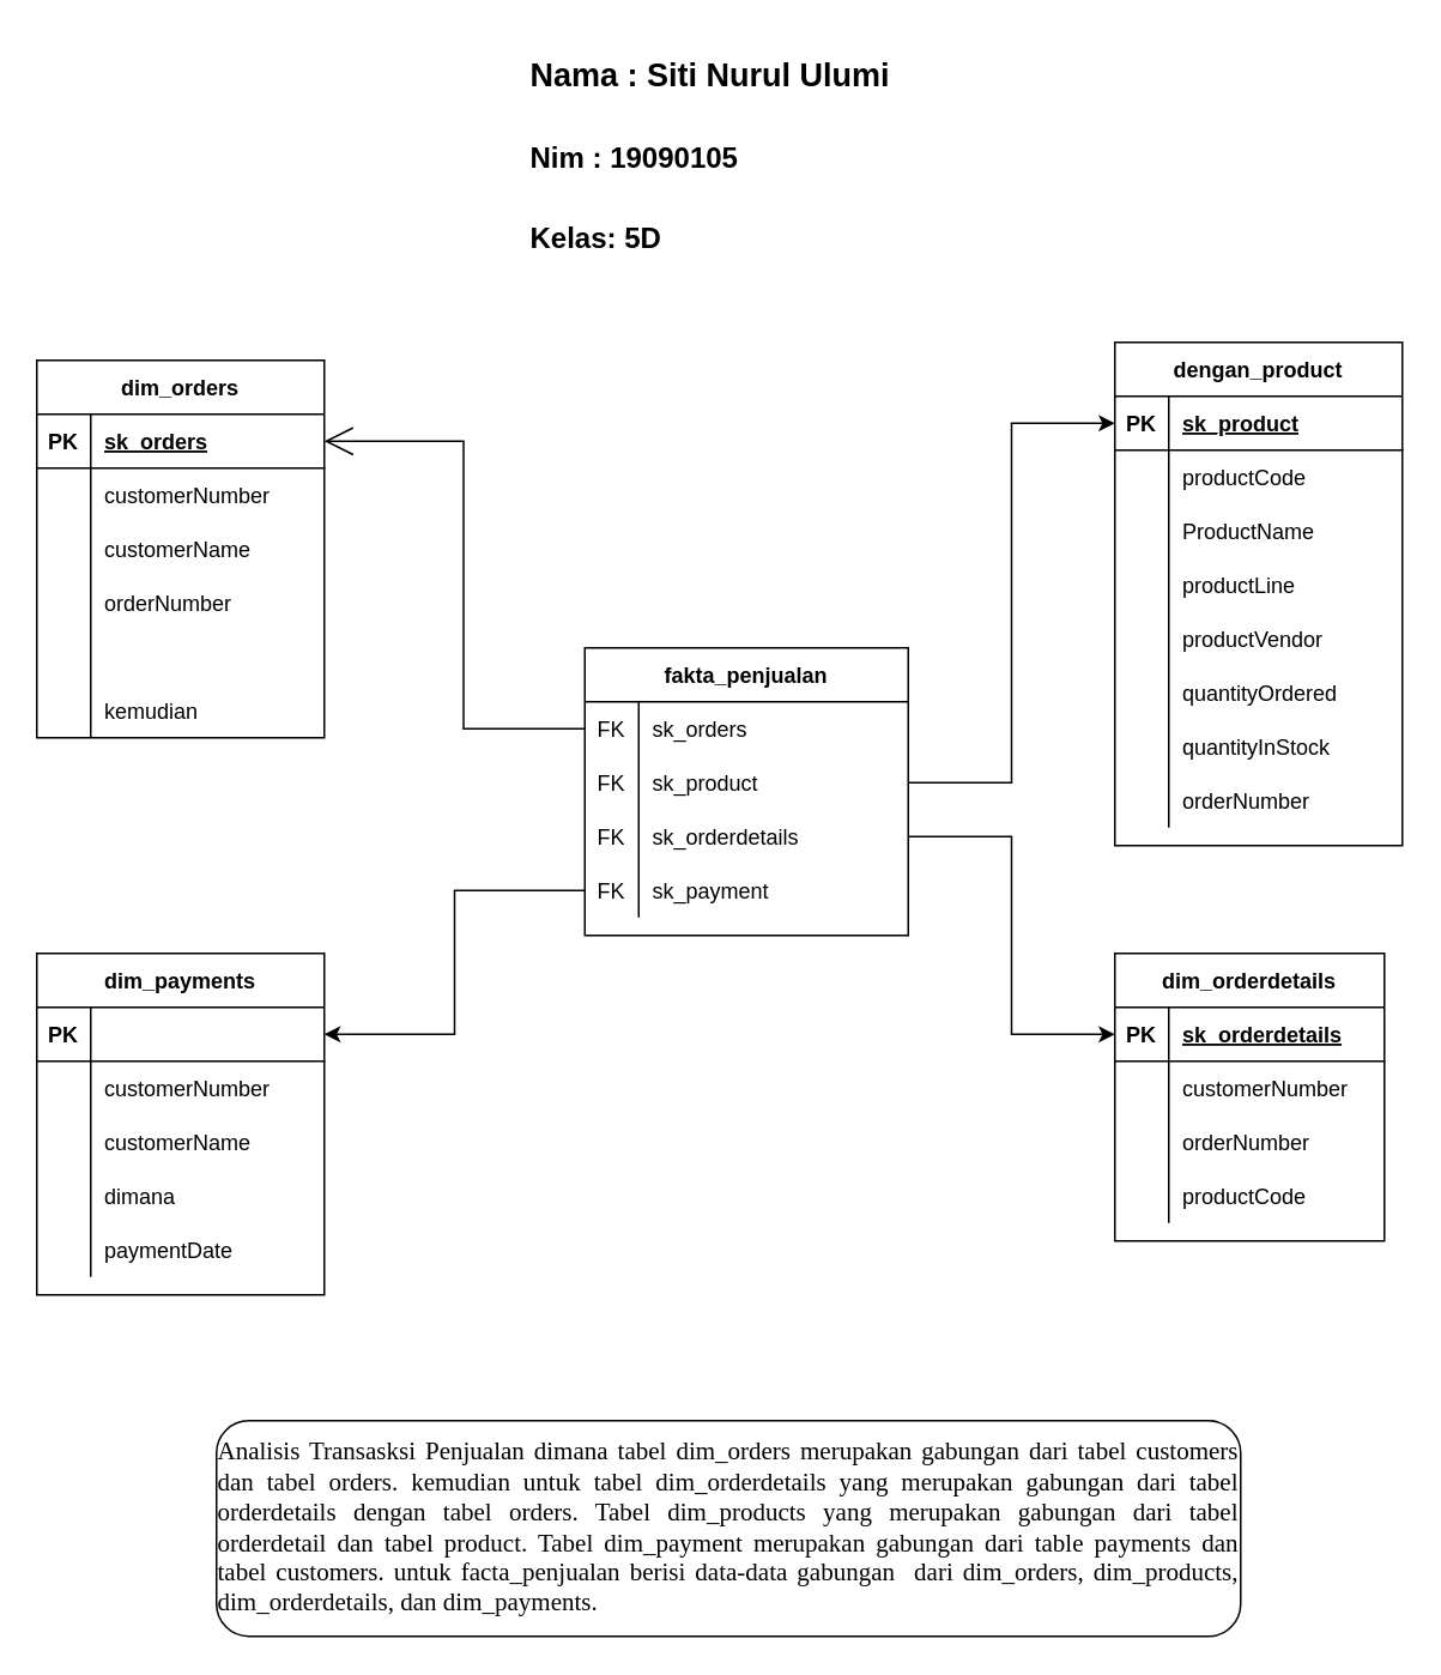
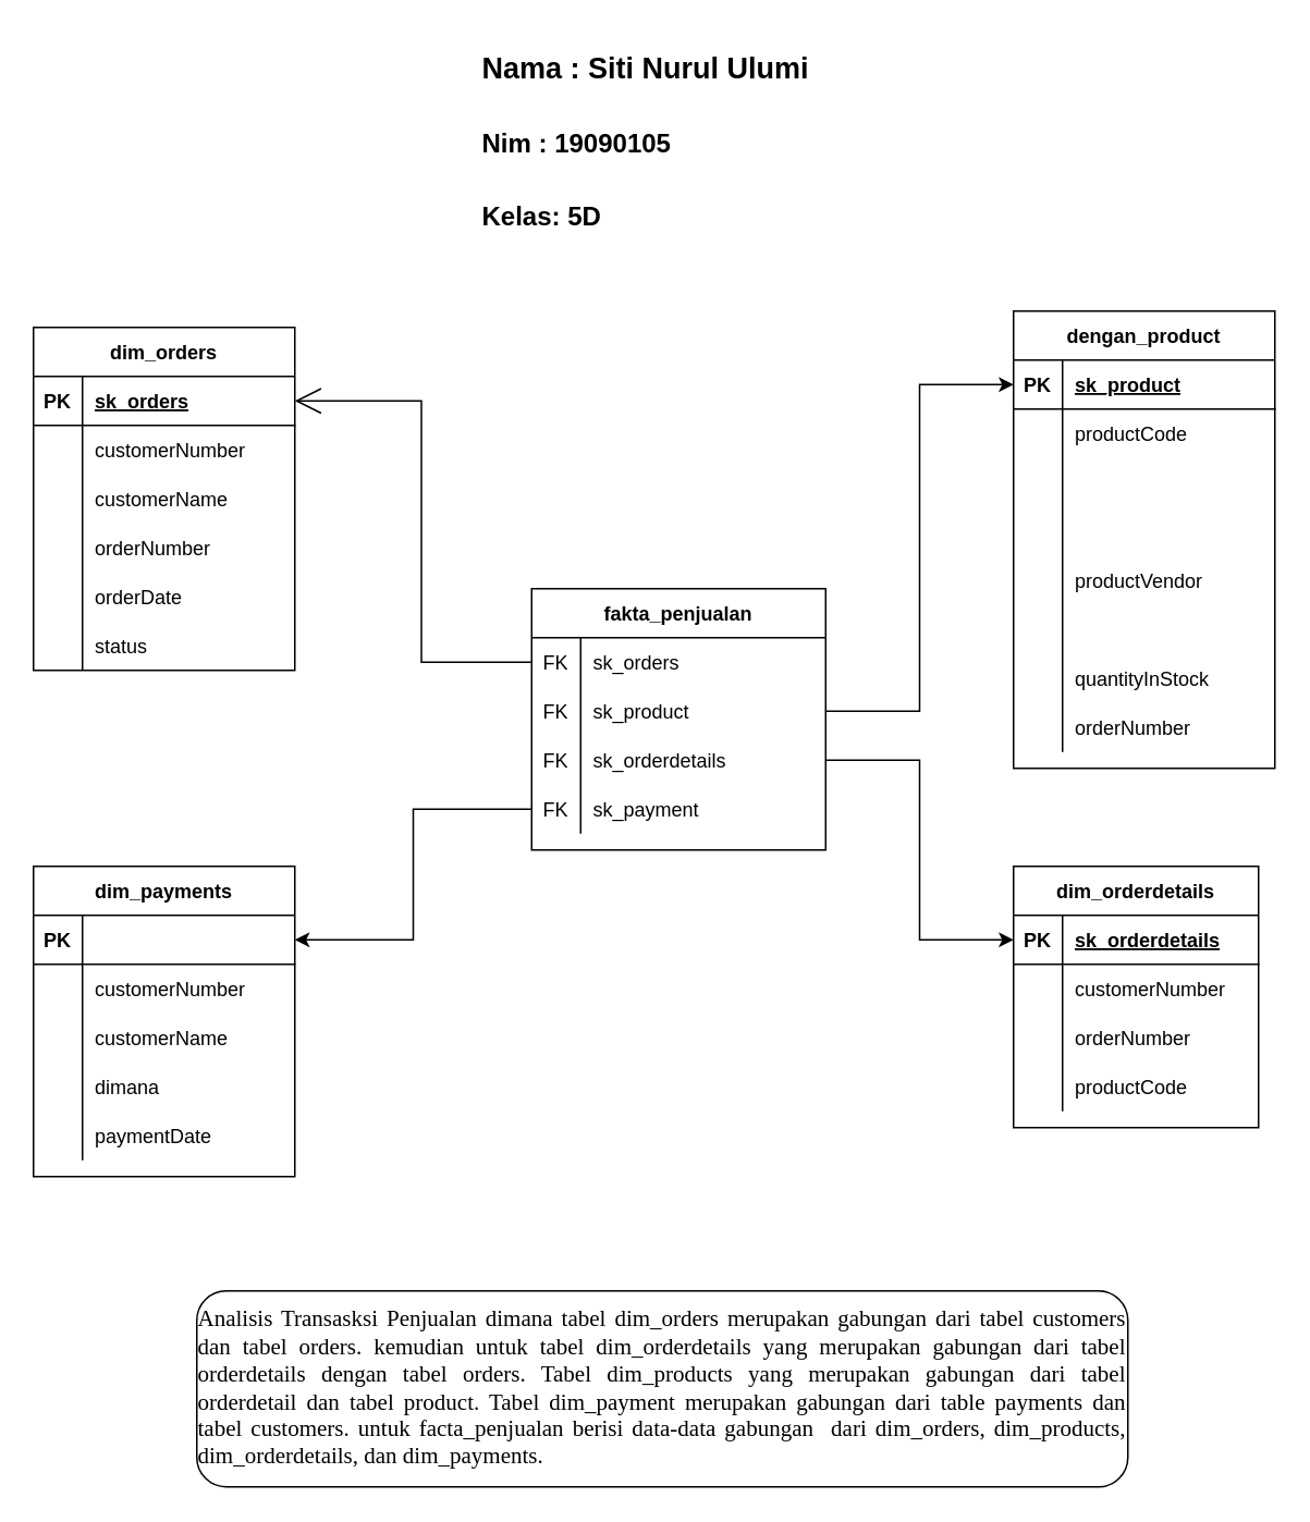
- <mxCell id="44" value="ProductName" style="shape=partialRectangle;connectable=0;fillColor=none;top=0;left=0;bottom=0;right=0;align=left;spacingLeft=6;overflow=hidden;" parent="42" vertex="1"><mxGeometry x="30" width="130" height="30" as="geometry"><mxRectangle width="130" height="30" as="alternateBounds" /></mxGeometry></mxCell>
- <mxCell id="47" value="productLine" style="shape=partialRectangle;connectable=0;fillColor=none;top=0;left=0;bottom=0;right=0;align=left;spacingLeft=6;overflow=hidden;" parent="45" vertex="1"><mxGeometry x="30" width="130" height="30" as="geometry"><mxRectangle width="130" height="30" as="alternateBounds" /></mxGeometry></mxCell>
+ <mxCell id="30" value="orderDate" style="shape=partialRectangle;connectable=0;fillColor=none;top=0;left=0;bottom=0;right=0;align=left;spacingLeft=6;overflow=hidden;" parent="28" vertex="1"><mxGeometry x="30" width="130" height="30" as="geometry"><mxRectangle width="130" height="30" as="alternateBounds" /></mxGeometry></mxCell>
- <mxCell id="53" value="quantityOrdered" style="shape=partialRectangle;connectable=0;fillColor=none;top=0;left=0;bottom=0;right=0;align=left;spacingLeft=6;overflow=hidden;" parent="51" vertex="1"><mxGeometry x="30" width="130" height="30" as="geometry"><mxRectangle width="130" height="30" as="alternateBounds" /></mxGeometry></mxCell>
- <mxCell id="33" value="kemudian" style="shape=partialRectangle;connectable=0;fillColor=none;top=0;left=0;bottom=0;right=0;align=left;spacingLeft=6;overflow=hidden;" parent="31" vertex="1"><mxGeometry x="30" width="130" height="30" as="geometry"><mxRectangle width="130" height="30" as="alternateBounds" /></mxGeometry></mxCell>
+ <mxCell id="33" value="status" style="shape=partialRectangle;connectable=0;fillColor=none;top=0;left=0;bottom=0;right=0;align=left;spacingLeft=6;overflow=hidden;" parent="31" vertex="1"><mxGeometry x="30" width="130" height="30" as="geometry"><mxRectangle width="130" height="30" as="alternateBounds" /></mxGeometry></mxCell>
